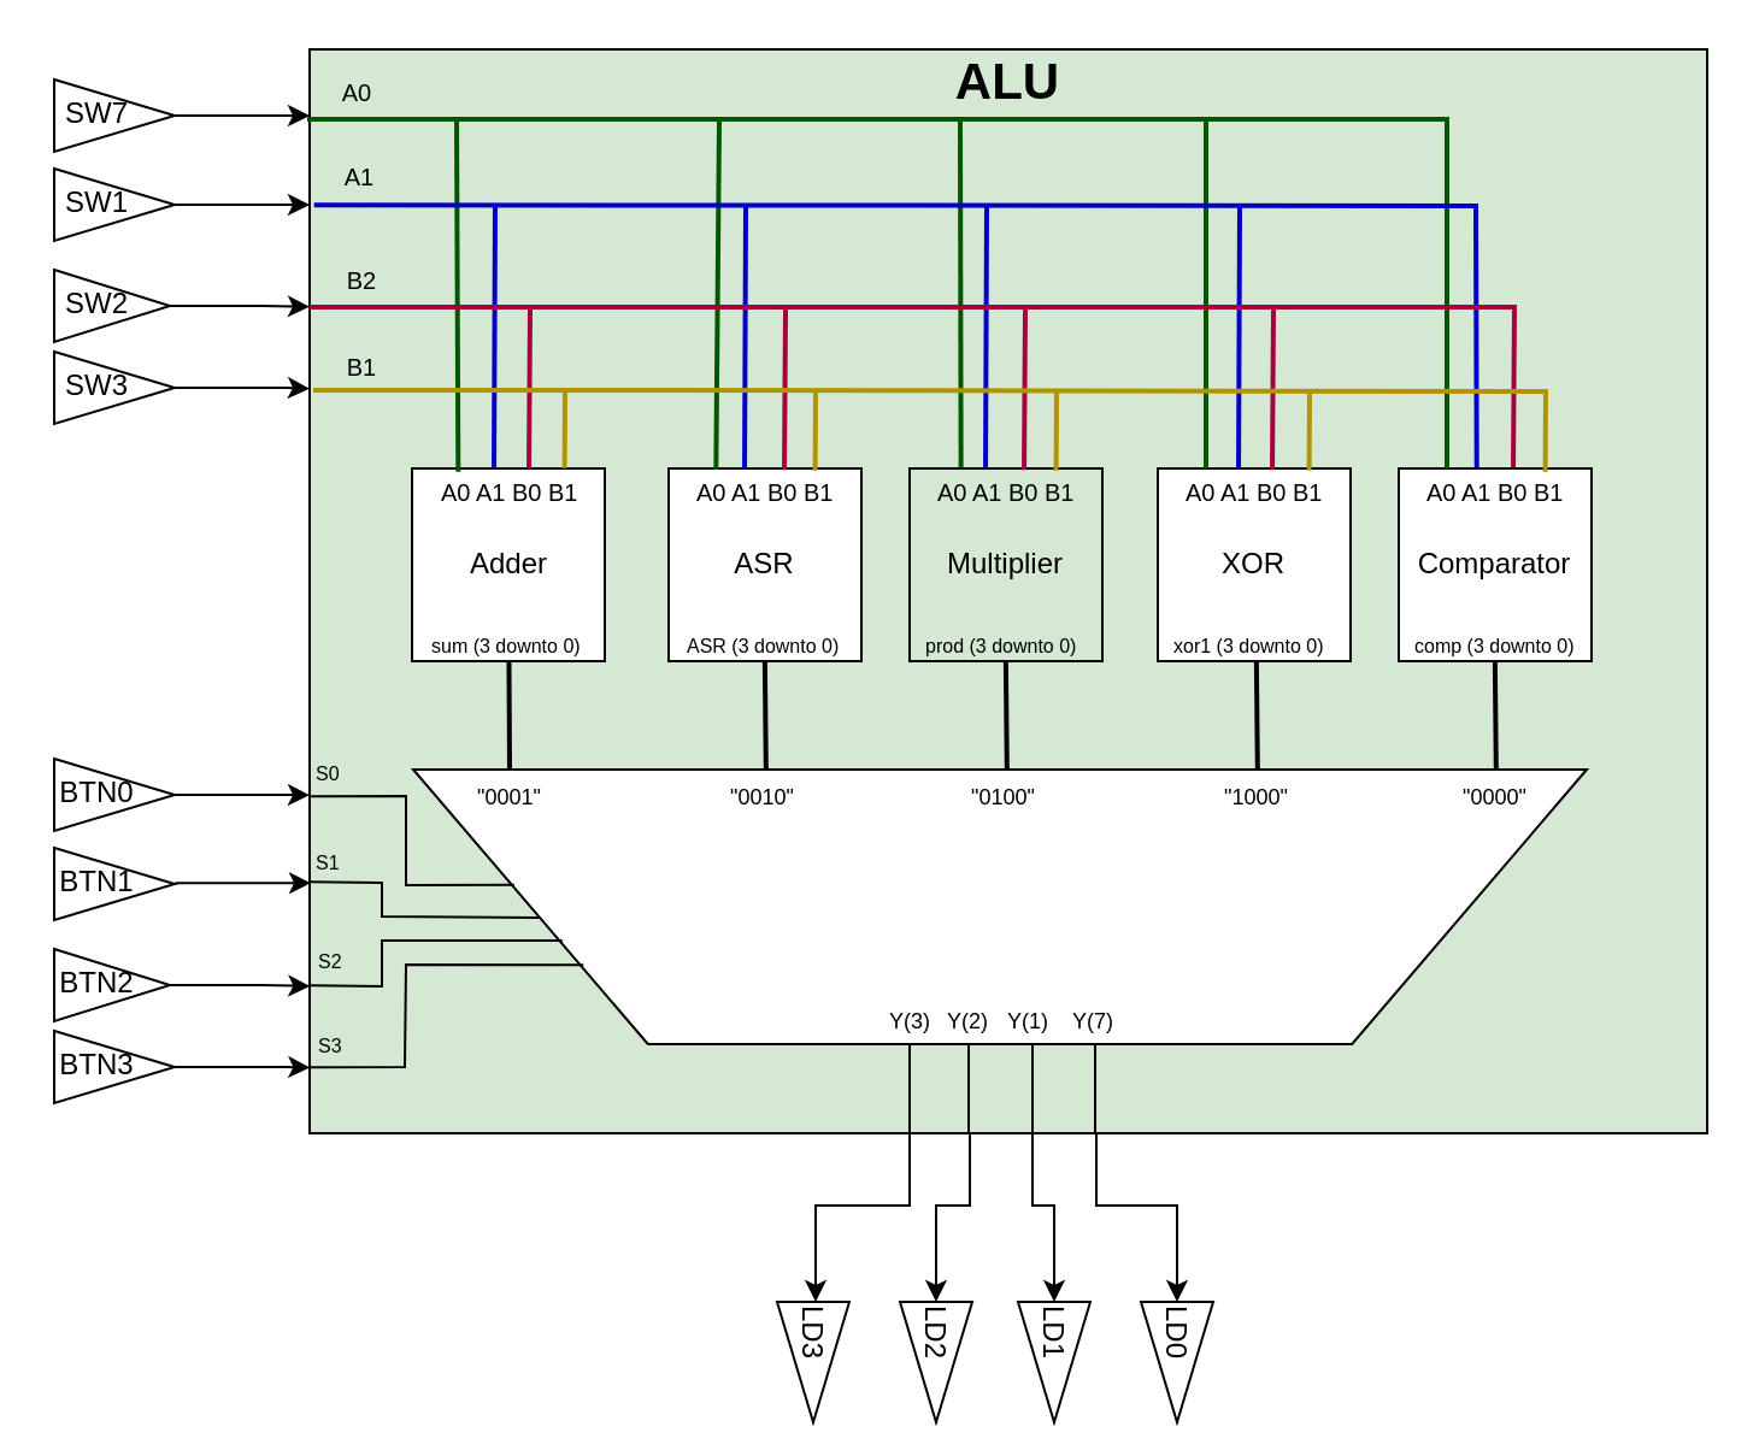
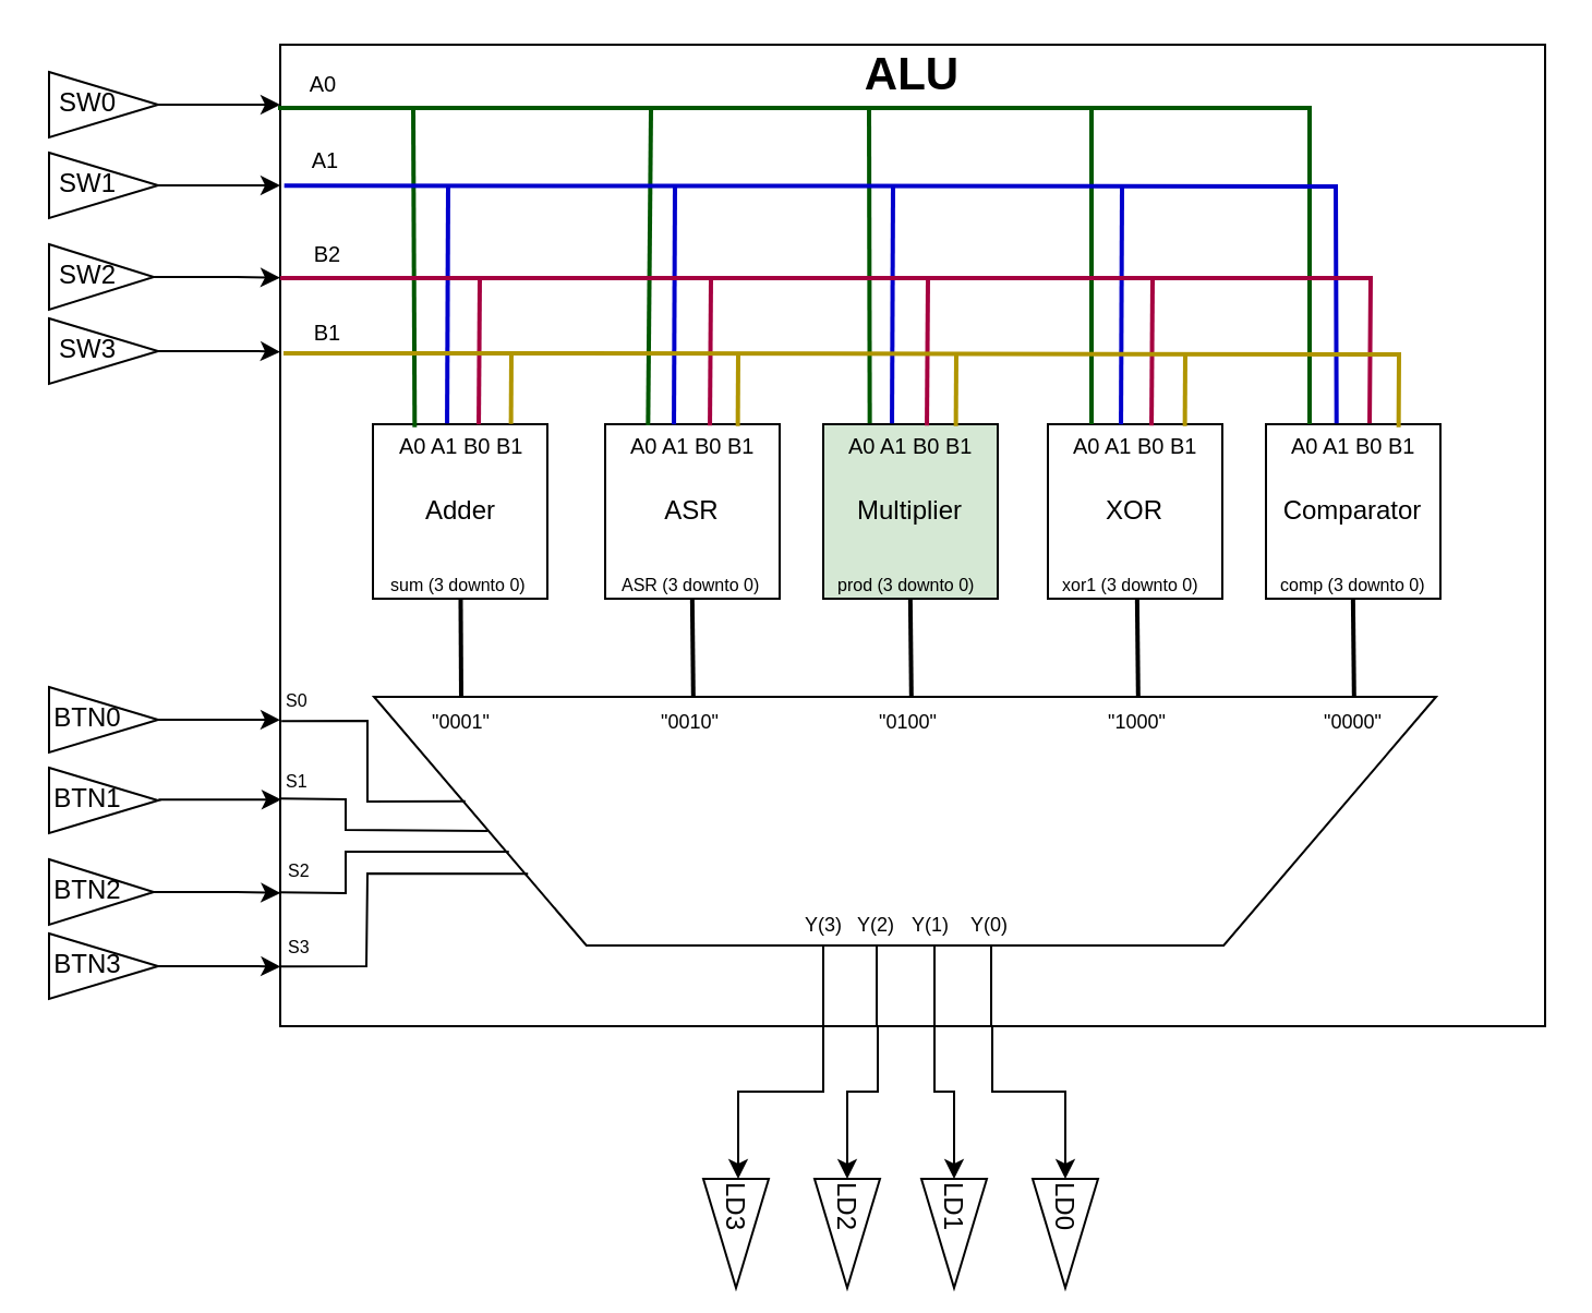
- <mxCell id="2" value="&lt;font size=&quot;1&quot;&gt;&lt;b style=&quot;font-size: 21px ; line-height: 70%&quot;&gt;ALU&lt;/b&gt;&lt;/font&gt;" style="rounded=0;whiteSpace=wrap;html=1;verticalAlign=top;fillColor=#d5e8d4;" parent="1" vertex="1"><mxGeometry x="128" y="20" width="580" height="450" as="geometry" /></mxCell>
+ <mxCell id="2" value="&lt;font size=&quot;1&quot;&gt;&lt;b style=&quot;font-size: 21px ; line-height: 70%&quot;&gt;ALU&lt;/b&gt;&lt;/font&gt;" style="rounded=0;whiteSpace=wrap;html=1;verticalAlign=top;" parent="1" vertex="1"><mxGeometry x="128" y="20" width="580" height="450" as="geometry" /></mxCell>
- <mxCell id="5" value="SW7" style="text;html=1;strokeColor=none;fillColor=none;align=center;verticalAlign=middle;whiteSpace=wrap;rounded=0;" parent="1" vertex="1"><mxGeometry x="20" y="36.5" width="40" height="20" as="geometry" /></mxCell>
+ <mxCell id="5" value="SW0" style="text;html=1;strokeColor=none;fillColor=none;align=center;verticalAlign=middle;whiteSpace=wrap;rounded=0;" parent="1" vertex="1"><mxGeometry x="20" y="36.5" width="40" height="20" as="geometry" /></mxCell>
- <mxCell id="93" value="&lt;font style=&quot;font-size: 9px&quot;&gt;Y(7)&lt;br&gt;&lt;br&gt;&lt;/font&gt;" style="text;html=1;resizable=0;points=[];autosize=1;align=center;verticalAlign=top;spacingTop=-4;" vertex="1" parent="1"><mxGeometry x="438.017" y="412.5" width="30" height="30" as="geometry" /></mxCell>
+ <mxCell id="93" value="&lt;font style=&quot;font-size: 9px&quot;&gt;Y(0)&lt;br&gt;&lt;br&gt;&lt;/font&gt;" style="text;html=1;resizable=0;points=[];autosize=1;align=center;verticalAlign=top;spacingTop=-4;" vertex="1" parent="1"><mxGeometry x="438.017" y="412.5" width="30" height="30" as="geometry" /></mxCell>
